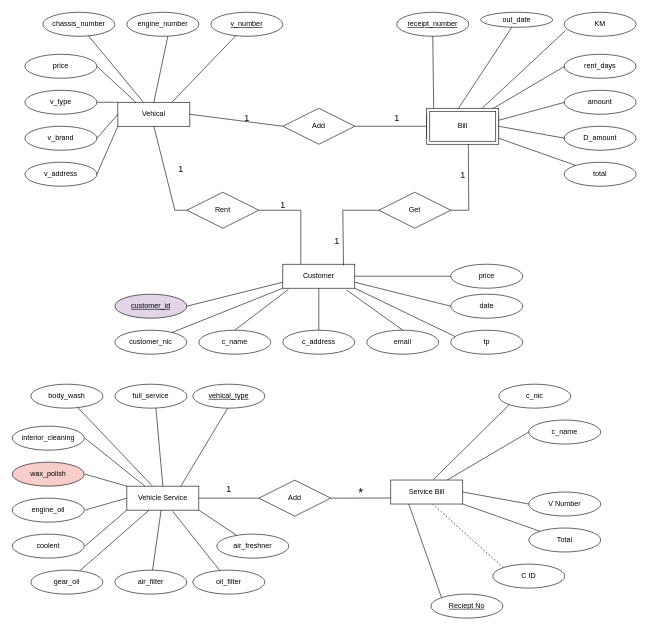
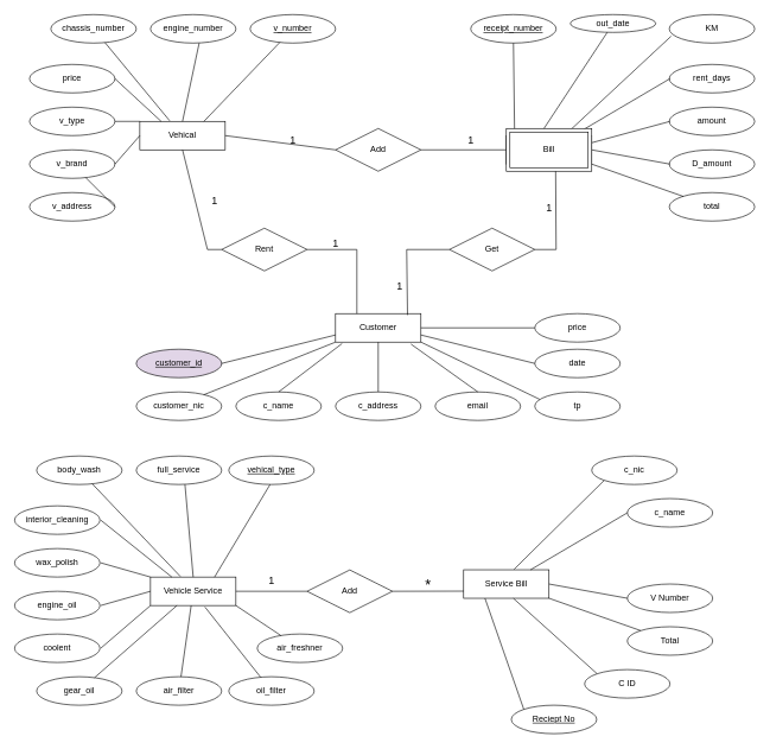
- <mxCell id="18" value="" style="endArrow=none;html=1;rounded=0;exitX=1;exitY=0.5;exitDx=0;exitDy=0;entryX=0;entryY=1;entryDx=0;entryDy=0;" edge="1" parent="1" source="12" target="2"><mxGeometry width="50" height="50" relative="1" as="geometry"><mxPoint x="431" y="210" as="sourcePoint" /><mxPoint x="481" y="160" as="targetPoint" /></mxGeometry></mxCell>
+ <mxCell id="18" value="" style="endArrow=none;html=1;rounded=0;exitX=1;exitY=0.5;exitDx=0;exitDy=0;" edge="1" parent="1" source="12" target="11"><mxGeometry width="50" height="50" relative="1" as="geometry"><mxPoint x="431" y="210" as="sourcePoint" /><mxPoint x="481" y="160" as="targetPoint" /></mxGeometry></mxCell>
- <mxCell id="57" value="wax_polish" style="ellipse;whiteSpace=wrap;html=1;fillColor=#f8cecc;" vertex="1" parent="1"><mxGeometry x="20" y="770" width="120" height="40" as="geometry" /></mxCell>
+ <mxCell id="57" value="wax_polish" style="ellipse;whiteSpace=wrap;html=1;" vertex="1" parent="1"><mxGeometry x="20" y="770" width="120" height="40" as="geometry" /></mxCell>
- <mxCell id="91" value="" style="endArrow=none;html=1;rounded=0;exitX=0;exitY=0;exitDx=0;exitDy=0;entryX=0.583;entryY=1.005;entryDx=0;entryDy=0;entryPerimeter=0;dashed=1;" edge="1" parent="1" source="89" target="81"><mxGeometry width="50" height="50" relative="1" as="geometry"><mxPoint x="1091" y="860" as="sourcePoint" /><mxPoint x="1141" y="810" as="targetPoint" /></mxGeometry></mxCell>
+ <mxCell id="91" value="" style="endArrow=none;html=1;rounded=0;exitX=0;exitY=0;exitDx=0;exitDy=0;entryX=0.583;entryY=1.005;entryDx=0;entryDy=0;entryPerimeter=0;" edge="1" parent="1" source="89" target="81"><mxGeometry width="50" height="50" relative="1" as="geometry"><mxPoint x="1091" y="860" as="sourcePoint" /><mxPoint x="1141" y="810" as="targetPoint" /></mxGeometry></mxCell>
